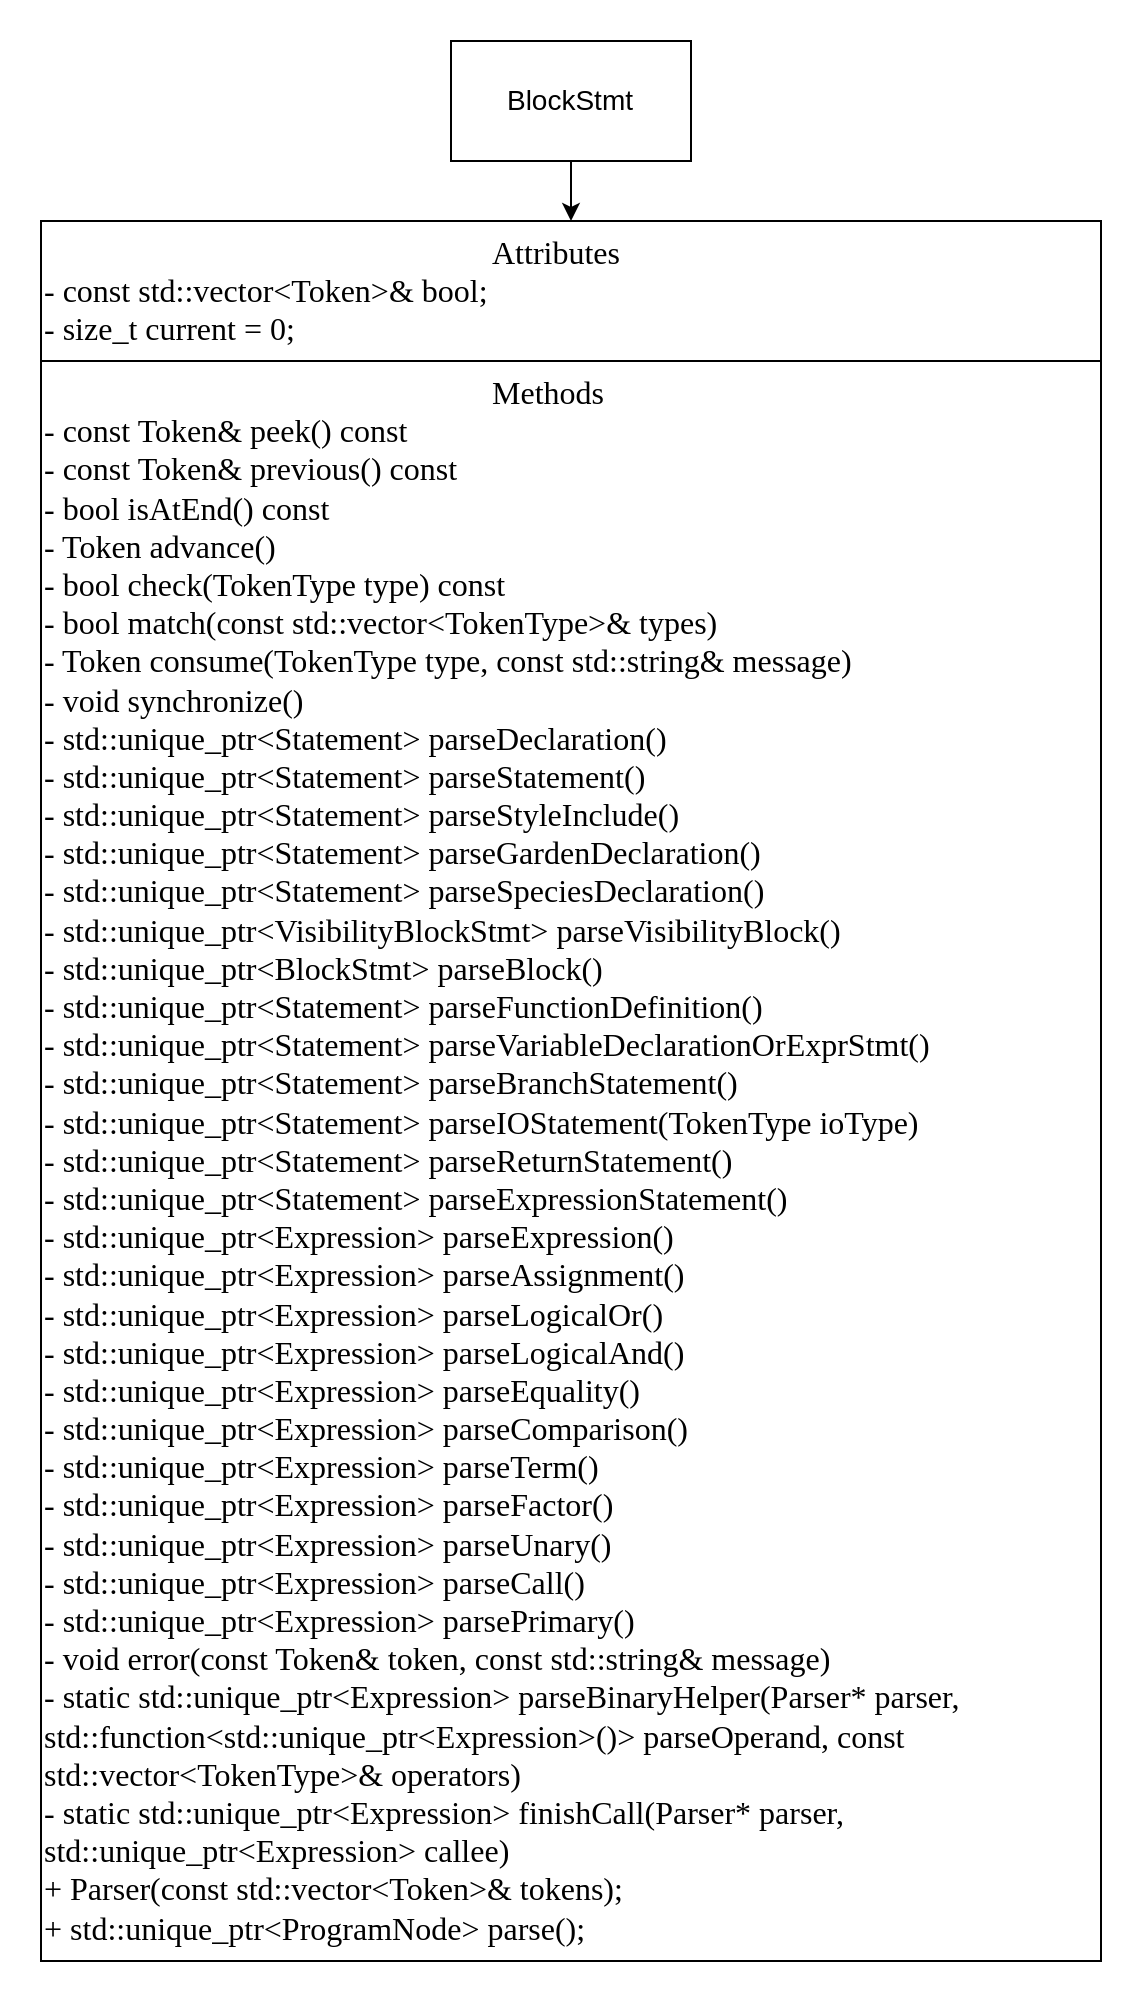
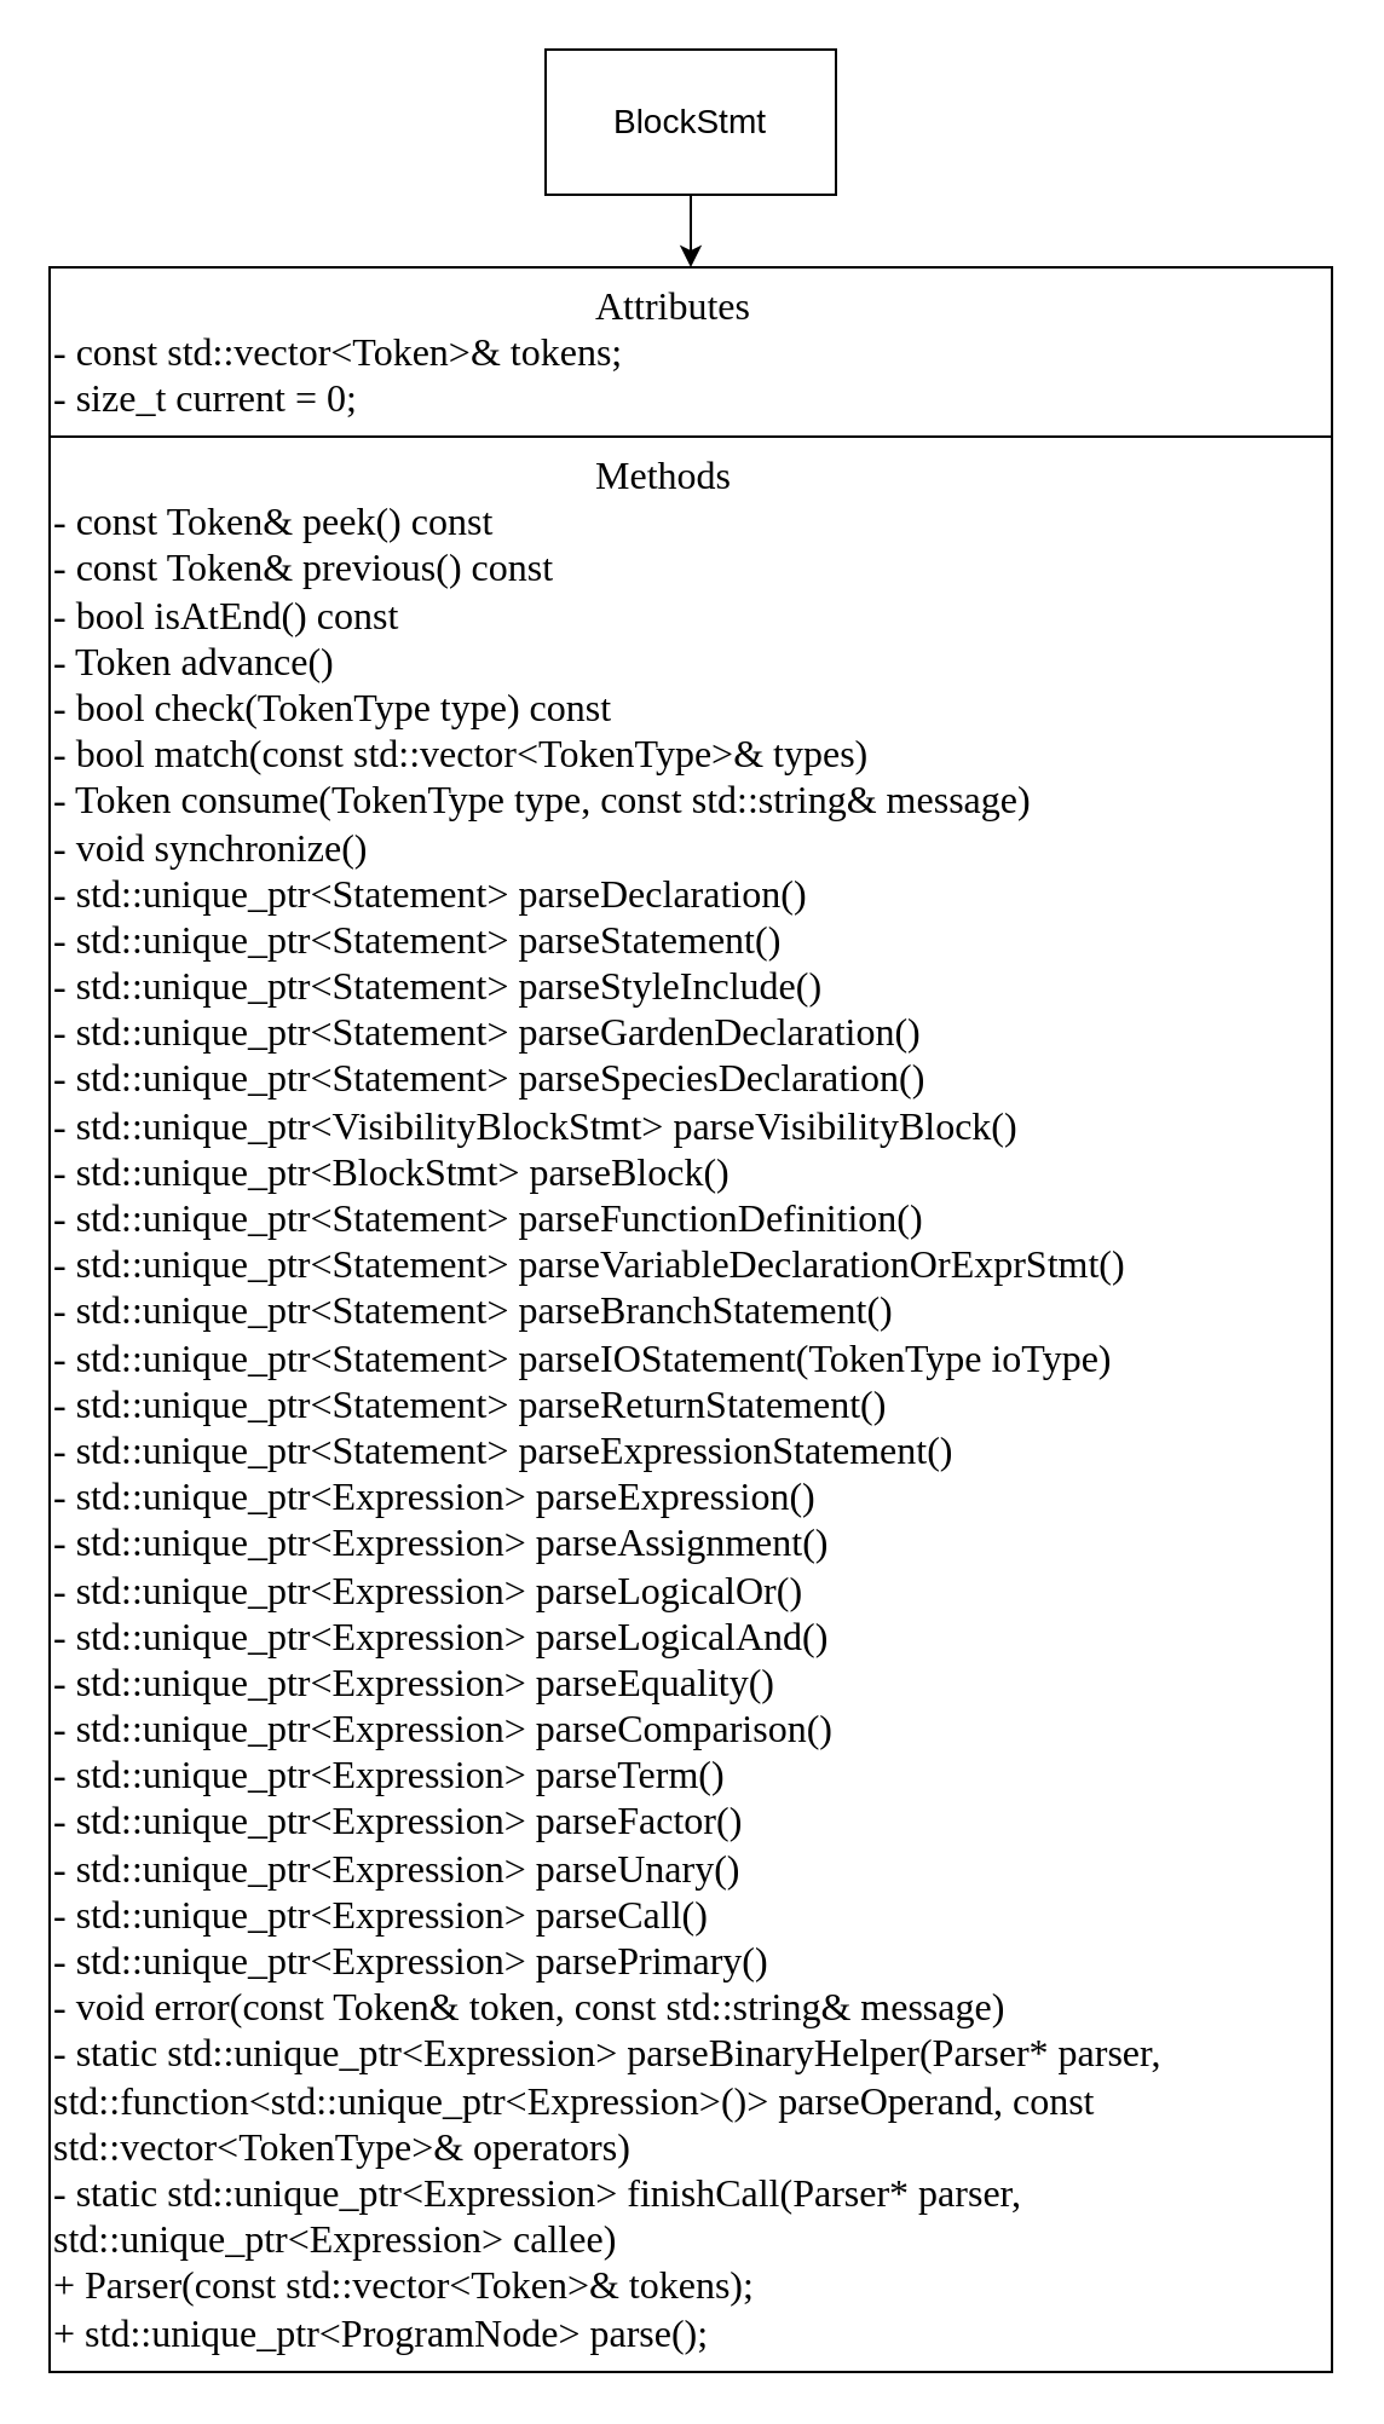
- <mxCell id="4" value="&lt;font&gt;&lt;span style=&quot;white-space: pre;&quot;&gt;&#09;&lt;/span&gt;&lt;span style=&quot;white-space: pre;&quot;&gt;&#09;&lt;/span&gt;&lt;span style=&quot;white-space: pre;&quot;&gt;&#09;&lt;span style=&quot;white-space: pre;&quot;&gt;&#09;&lt;/span&gt;&lt;span style=&quot;white-space: pre;&quot;&gt;&#09;&lt;/span&gt;&lt;span style=&quot;white-space: pre;&quot;&gt;&#09;&lt;/span&gt;&lt;span style=&quot;white-space: pre;&quot;&gt;&#09;&lt;/span&gt;&lt;/span&gt;Attributes&lt;/font&gt;&lt;div&gt;&lt;div&gt;&lt;font&gt;-&amp;nbsp;&lt;/font&gt;&lt;span style=&quot;background-color: transparent;&quot;&gt;const std::vector&amp;lt;Token&amp;gt;&amp;amp; bool;&lt;/span&gt;&lt;/div&gt;&lt;div&gt;&lt;span&gt;- size_t current = 0;&lt;/span&gt;&lt;/div&gt;&lt;/div&gt;&lt;div&gt;&lt;span&gt;&lt;br&gt;&lt;/span&gt;&lt;/div&gt;" style="rounded=0;whiteSpace=wrap;html=1;align=left;verticalAlign=top;fontSize=16;fontFamily=Times New Roman;" vertex="1" parent="1"><mxGeometry x="20" y="110" width="530" height="160" as="geometry" /></mxCell>
+ <mxCell id="4" value="&lt;font&gt;&lt;span style=&quot;white-space: pre;&quot;&gt;&#09;&lt;/span&gt;&lt;span style=&quot;white-space: pre;&quot;&gt;&#09;&lt;/span&gt;&lt;span style=&quot;white-space: pre;&quot;&gt;&#09;&lt;span style=&quot;white-space: pre;&quot;&gt;&#09;&lt;/span&gt;&lt;span style=&quot;white-space: pre;&quot;&gt;&#09;&lt;/span&gt;&lt;span style=&quot;white-space: pre;&quot;&gt;&#09;&lt;/span&gt;&lt;span style=&quot;white-space: pre;&quot;&gt;&#09;&lt;/span&gt;&lt;/span&gt;Attributes&lt;/font&gt;&lt;div&gt;&lt;div&gt;&lt;font&gt;-&amp;nbsp;&lt;/font&gt;&lt;span style=&quot;background-color: transparent;&quot;&gt;const std::vector&amp;lt;Token&amp;gt;&amp;amp; tokens;&lt;/span&gt;&lt;/div&gt;&lt;div&gt;&lt;span&gt;- size_t current = 0;&lt;/span&gt;&lt;/div&gt;&lt;/div&gt;&lt;div&gt;&lt;span&gt;&lt;br&gt;&lt;/span&gt;&lt;/div&gt;" style="rounded=0;whiteSpace=wrap;html=1;align=left;verticalAlign=top;fontSize=16;fontFamily=Times New Roman;" vertex="1" parent="1"><mxGeometry x="20" y="110" width="530" height="160" as="geometry" /></mxCell>
